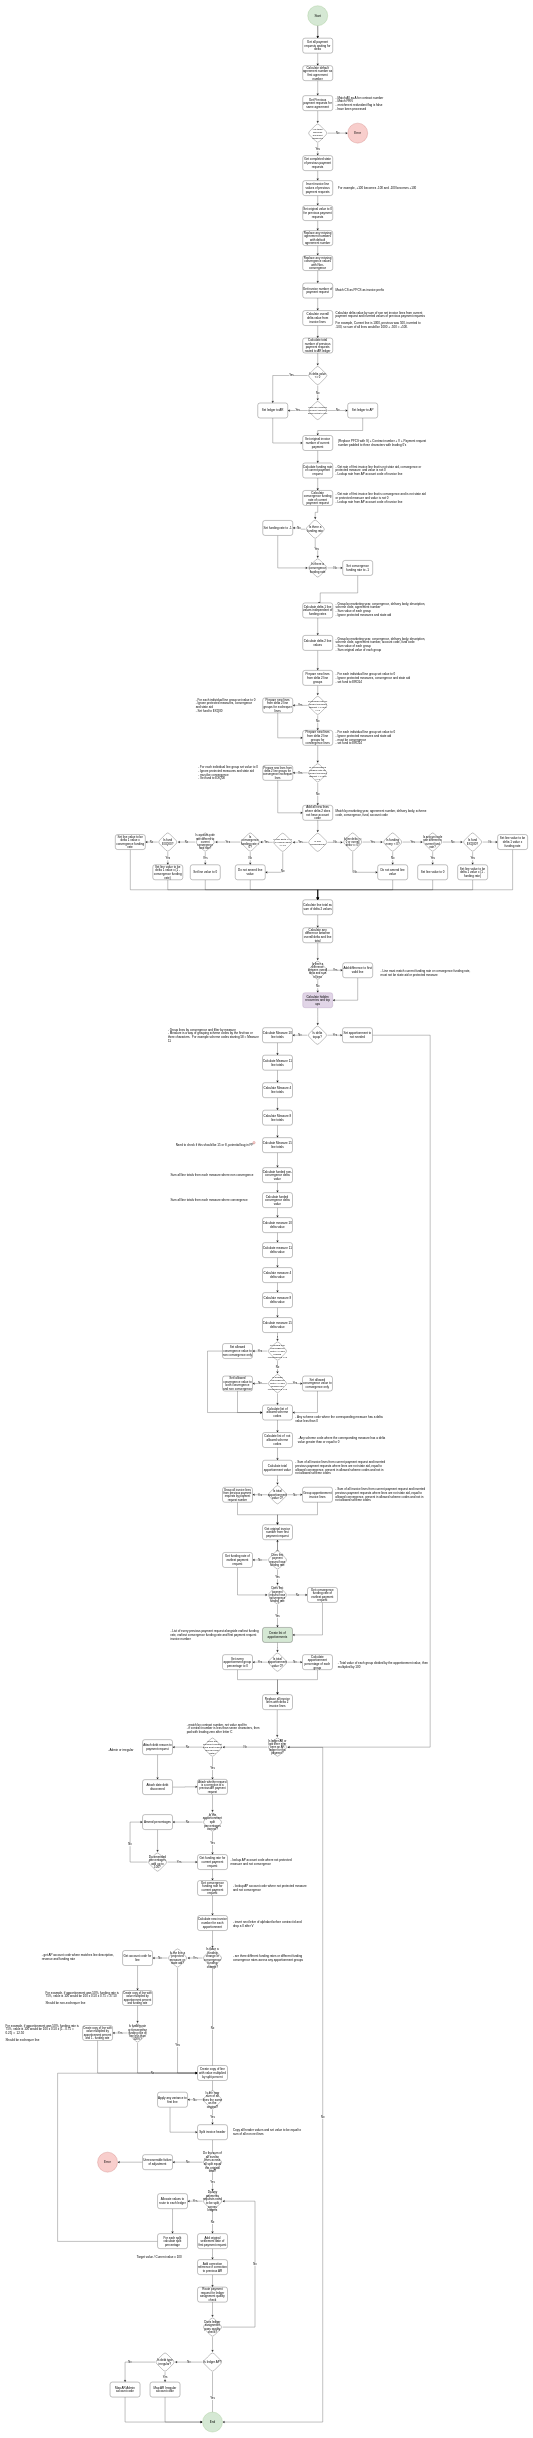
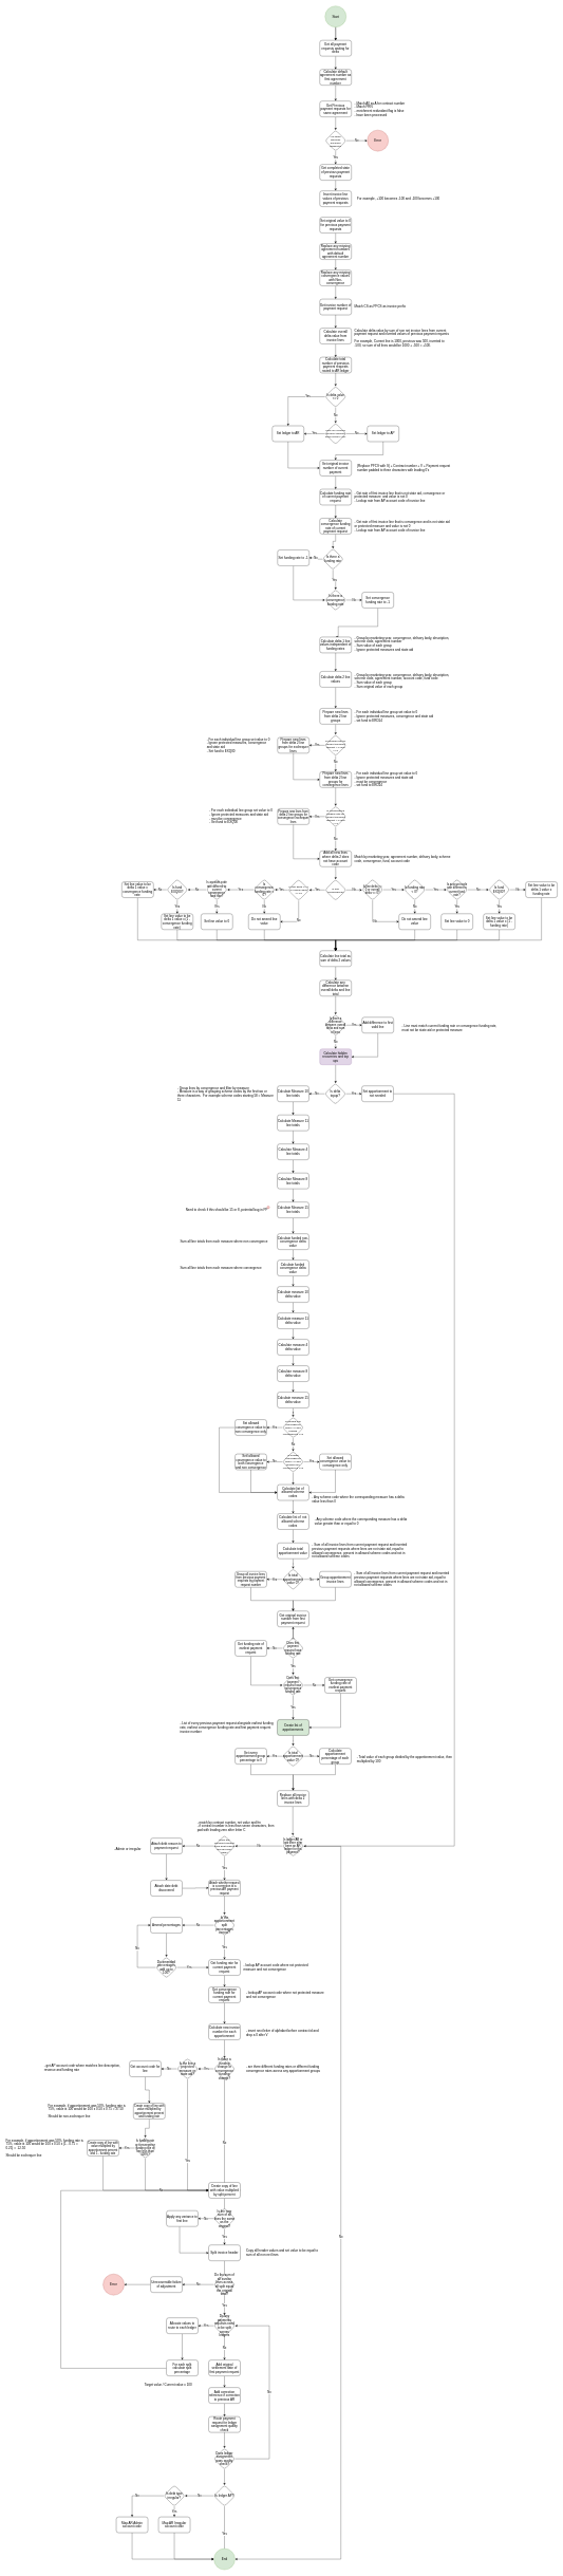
- <mxCell id="18" style="edgeStyle=orthogonalEdgeStyle;rounded=0;orthogonalLoop=1;jettySize=auto;html=1;entryX=0.5;entryY=0;entryDx=0;entryDy=0;" parent="1" source="19" target="68" edge="1"><mxGeometry relative="1" as="geometry" /></mxCell>
- <mxCell id="99" value="Is funding every &amp;lt; 0?" style="rhombus;whiteSpace=wrap;html=1;rounded=1;" parent="1" vertex="1"><mxGeometry x="1531" y="3327" width="80" height="80" as="geometry" /></mxCell>
+ <mxCell id="99" value="Is funding rate &amp;lt; 0?" style="rhombus;whiteSpace=wrap;html=1;rounded=1;" parent="1" vertex="1"><mxGeometry x="1531" y="3327" width="80" height="80" as="geometry" /></mxCell>
- <mxCell id="292" value="Create copy of line with value multiplied by apportionment percent and funding rate" style="whiteSpace=wrap;html=1;rounded=1;fontSize=11;" parent="1" vertex="1"><mxGeometry x="490" y="7963" width="120" height="60" as="geometry" /></mxCell>
+ <mxCell id="292" value="Create copy of line with value multiplied by apportionment percent and funding rate" style="whiteSpace=wrap;html=1;rounded=1;fontSize=11;" parent="1" vertex="1"><mxGeometry x="505" y="7963" width="120" height="60" as="geometry" /></mxCell>
